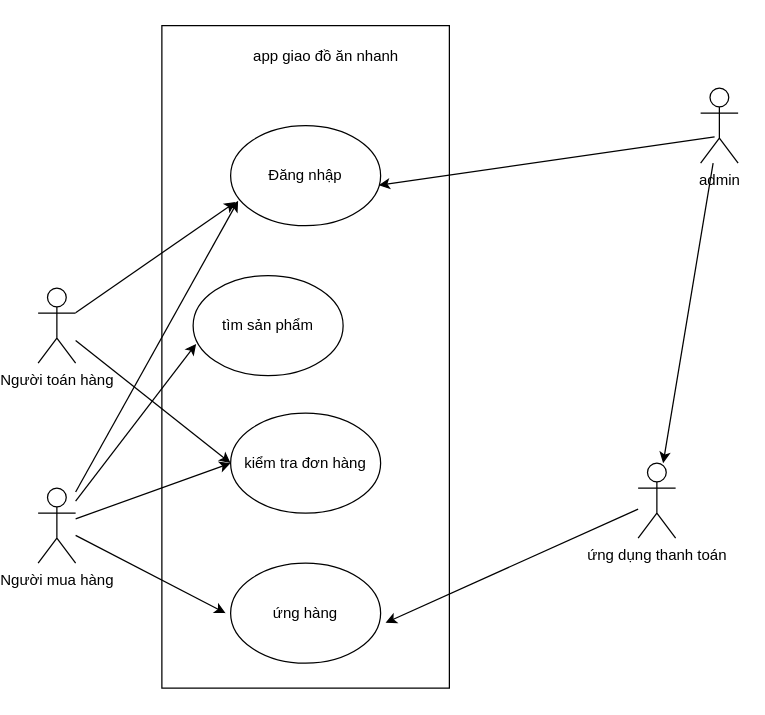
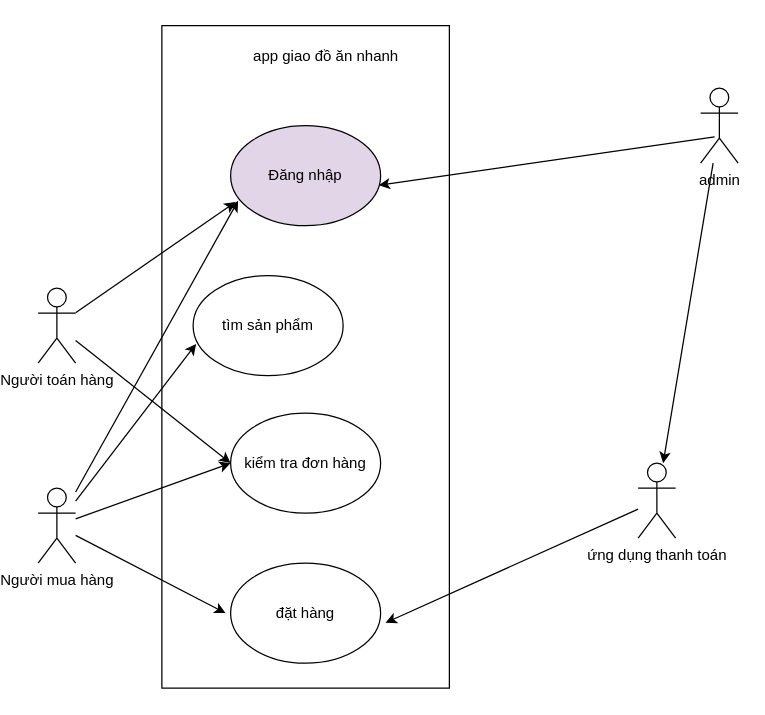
- <mxCell id="13" value="Đăng nhập" style="ellipse;whiteSpace=wrap;html=1;" vertex="1" parent="1"><mxGeometry x="174" y="100" width="120" height="80" as="geometry" /></mxCell>
+ <mxCell id="13" value="Đăng nhập" style="ellipse;whiteSpace=wrap;html=1;fillColor=#e1d5e7;" vertex="1" parent="1"><mxGeometry x="174" y="100" width="120" height="80" as="geometry" /></mxCell>
- <mxCell id="15" value="ứng hàng" style="ellipse;whiteSpace=wrap;html=1;" vertex="1" parent="1"><mxGeometry x="174" y="450" width="120" height="80" as="geometry" /></mxCell>
+ <mxCell id="15" value="đặt hàng" style="ellipse;whiteSpace=wrap;html=1;" vertex="1" parent="1"><mxGeometry x="174" y="450" width="120" height="80" as="geometry" /></mxCell>
